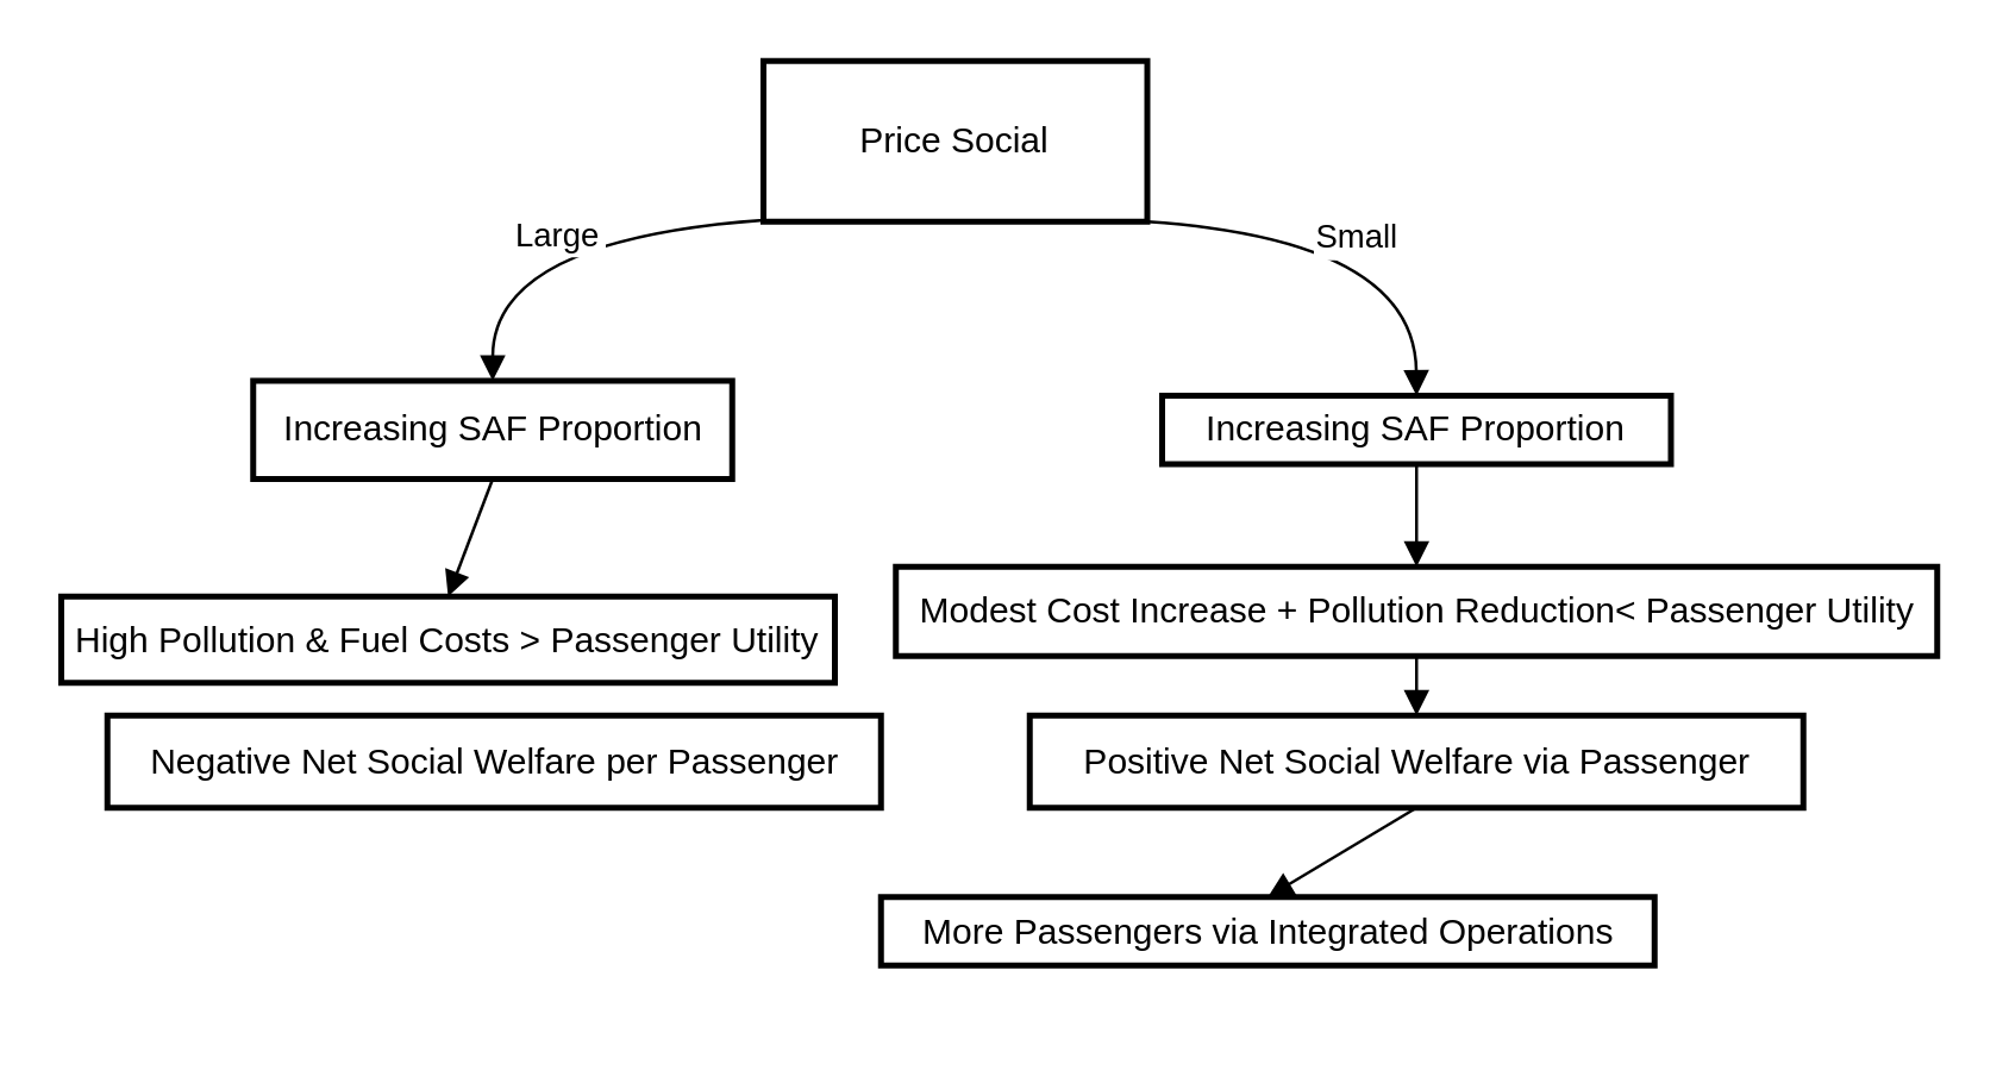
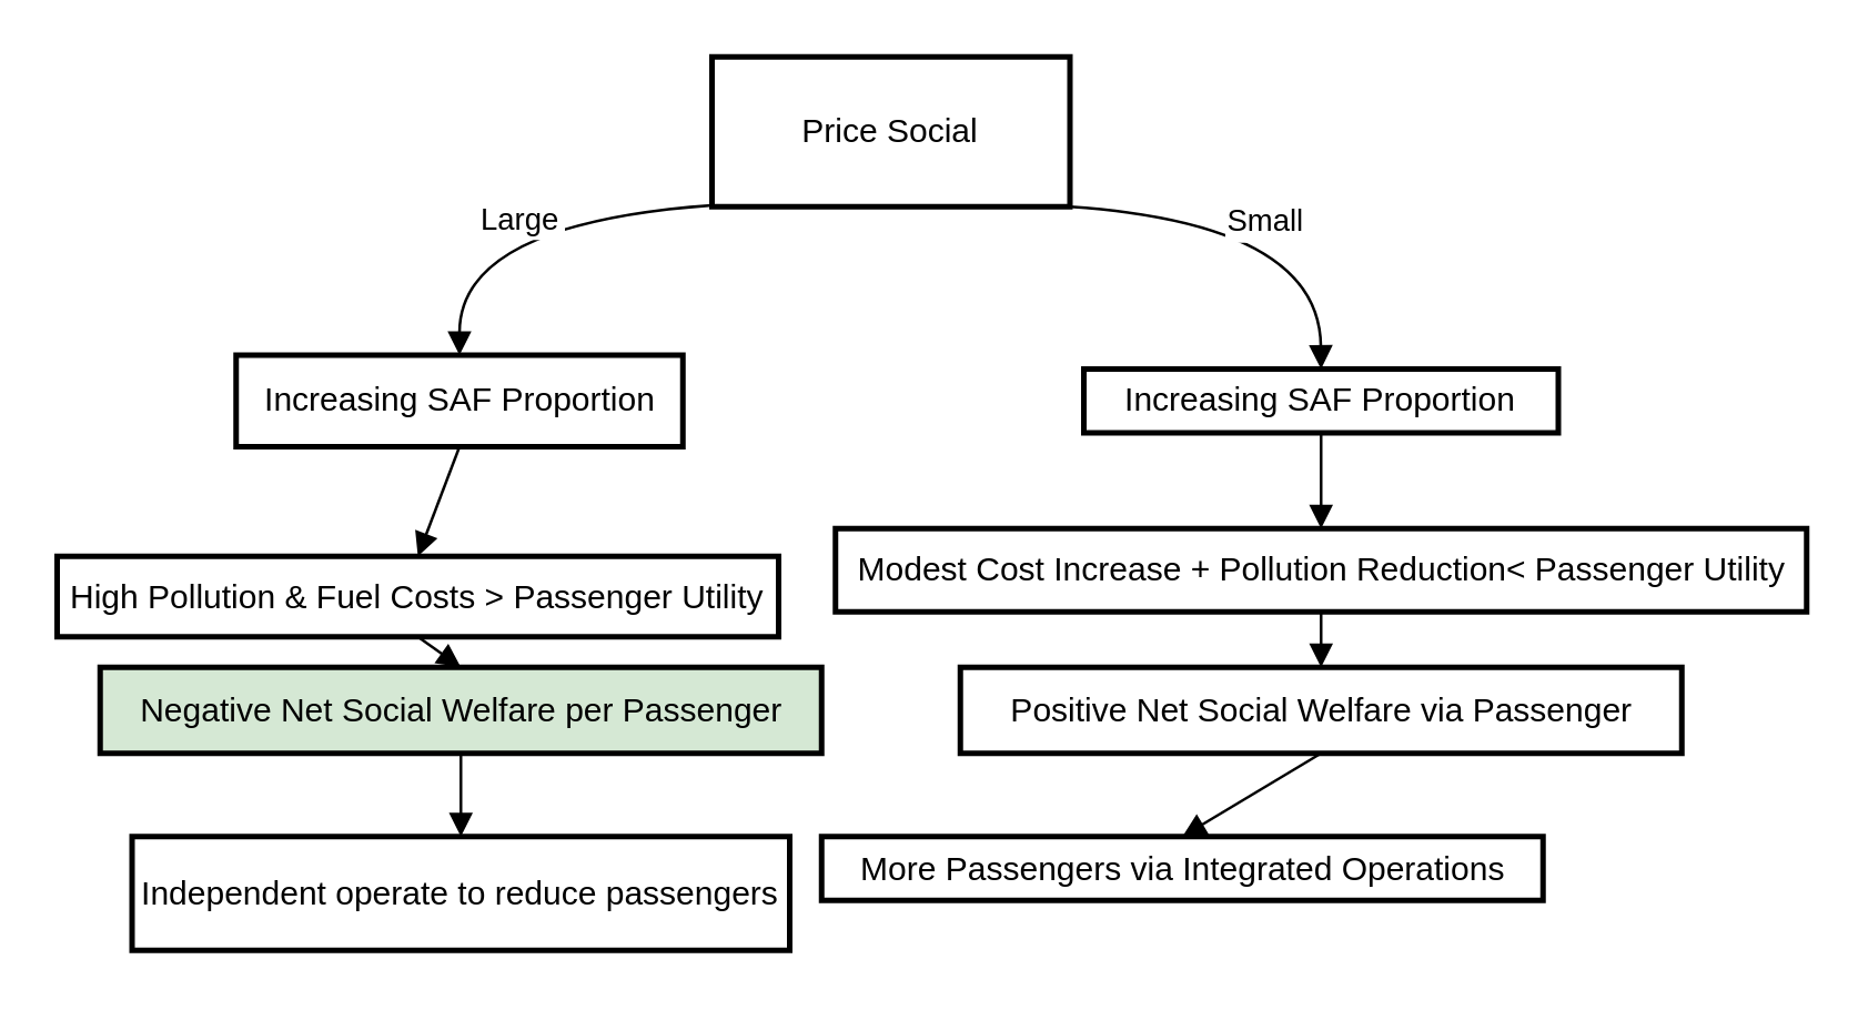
+ <mxCell id="14" value="" style="curved=1;startArrow=none;endArrow=block;exitX=0.5;exitY=0.99;entryX=0.5;entryY=-0.01;rounded=0;" edge="1" parent="1" source="5" target="6"><mxGeometry relative="1" as="geometry"><Array as="points" /></mxGeometry></mxCell>
- <mxCell id="6" value="Negative Net Social Welfare per Passenger" style="whiteSpace=wrap;strokeWidth=2;" vertex="1" parent="1"><mxGeometry x="35.5" y="240" width="260" height="31" as="geometry" /></mxCell>
+ <mxCell id="6" value="Negative Net Social Welfare per Passenger" style="whiteSpace=wrap;strokeWidth=2;fillColor=#d5e8d4;" vertex="1" parent="1"><mxGeometry x="35.5" y="240" width="260" height="31" as="geometry" /></mxCell>
+ <mxCell id="15" value="" style="curved=1;startArrow=none;endArrow=block;exitX=0.5;exitY=0.99;entryX=0.5;entryY=-0.01;rounded=0;" edge="1" parent="1" source="6" target="7"><mxGeometry relative="1" as="geometry"><Array as="points" /></mxGeometry></mxCell>
+ <mxCell id="7" value="Independent operate to reduce passengers" style="whiteSpace=wrap;strokeWidth=2;" vertex="1" parent="1"><mxGeometry x="47" y="301" width="237" height="41" as="geometry" /></mxCell>
